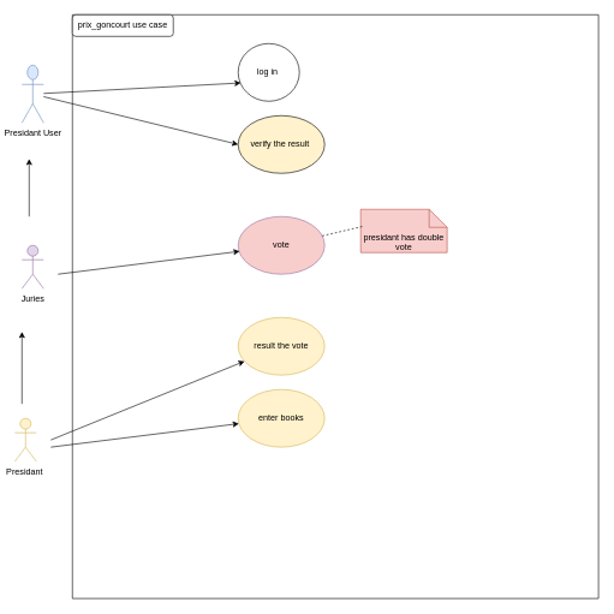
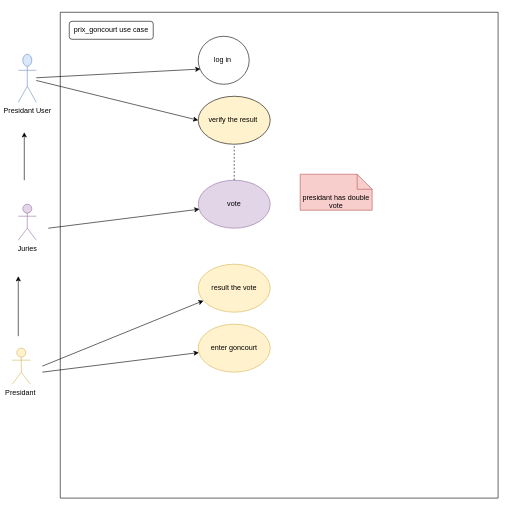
- <mxCell id="3" value="prix_goncourt use case" style="rounded=1;whiteSpace=wrap;html=1;" vertex="1" parent="2"><mxGeometry width="140" height="30" as="geometry" /></mxCell>
+ <mxCell id="3" value="prix_goncourt use case" style="rounded=1;whiteSpace=wrap;html=1;" vertex="1" parent="2"><mxGeometry x="15" y="15" width="140" height="30" as="geometry" /></mxCell>
- <mxCell id="9" value="" style="endArrow=none;dashed=1;html=1;rounded=0;entryX=0.02;entryY=0.397;entryDx=0;entryDy=0;entryPerimeter=0;" edge="1" parent="2" source="6" target="8"><mxGeometry width="50" height="50" relative="1" as="geometry"><mxPoint x="270" y="380" as="sourcePoint" /><mxPoint x="320" y="330" as="targetPoint" /></mxGeometry></mxCell>
+ <mxCell id="9" value="" style="endArrow=none;dashed=1;html=1;rounded=0;" edge="1" parent="2" source="6" target="5"><mxGeometry width="50" height="50" relative="1" as="geometry"><mxPoint x="270" y="380" as="sourcePoint" /><mxPoint x="320" y="330" as="targetPoint" /></mxGeometry></mxCell>
- <mxCell id="6" value="vote" style="ellipse;whiteSpace=wrap;html=1;fillColor=#f8cecc;strokeColor=#9673a6;" vertex="1" parent="2"><mxGeometry x="230" y="280" width="120" height="80" as="geometry" /></mxCell>
+ <mxCell id="6" value="vote" style="ellipse;whiteSpace=wrap;html=1;fillColor=#e1d5e7;strokeColor=#9673a6;" vertex="1" parent="2"><mxGeometry x="230" y="280" width="120" height="80" as="geometry" /></mxCell>
- <mxCell id="7" value="enter books" style="ellipse;whiteSpace=wrap;html=1;fillColor=#fff2cc;strokeColor=#d6b656;" vertex="1" parent="2"><mxGeometry x="230" y="520" width="120" height="80" as="geometry" /></mxCell>
+ <mxCell id="7" value="enter goncourt" style="ellipse;whiteSpace=wrap;html=1;fillColor=#fff2cc;strokeColor=#d6b656;" vertex="1" parent="2"><mxGeometry x="230" y="520" width="120" height="80" as="geometry" /></mxCell>
